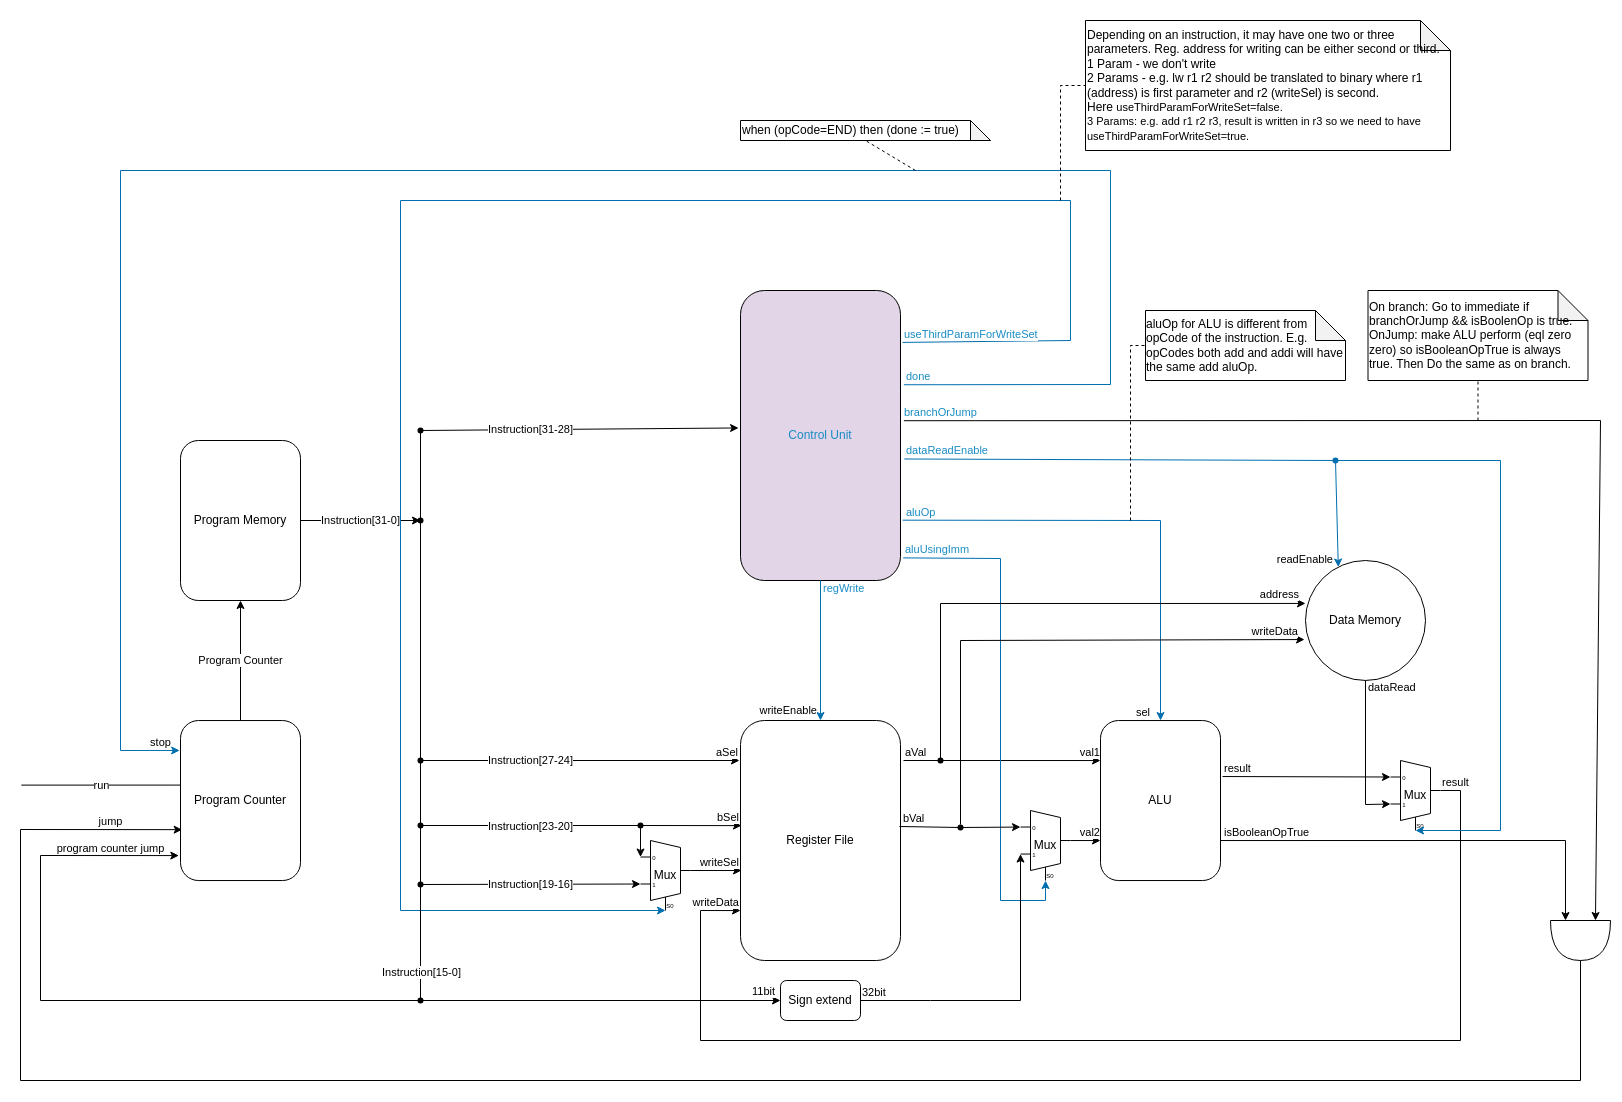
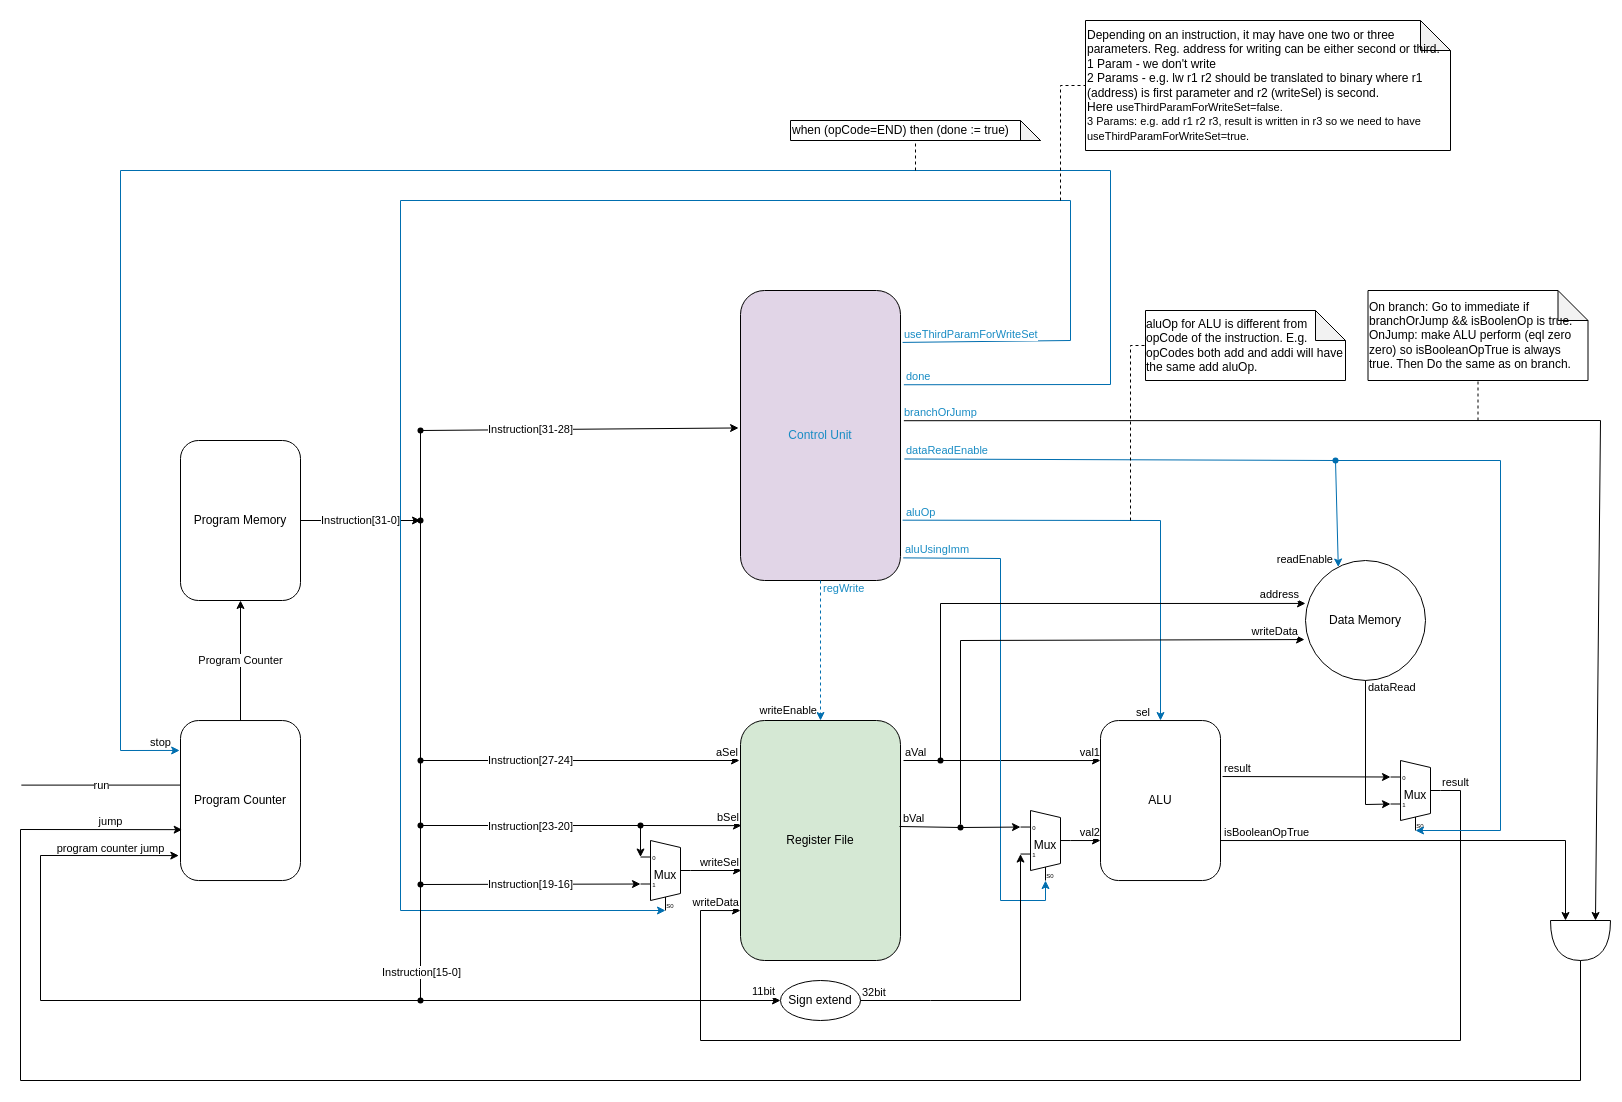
- <mxCell id="103" value="&lt;div style=&quot;&quot;&gt;&lt;span style=&quot;background-color: transparent; color: light-dark(rgb(0, 0, 0), rgb(255, 255, 255));&quot;&gt;when (opCode=END) then (&lt;/span&gt;done := true)&lt;/div&gt;" style="shape=note;whiteSpace=wrap;html=1;backgroundOutline=1;darkOpacity=0.05;align=left;" vertex="1" parent="1"><mxGeometry x="740" y="120" width="250" height="20" as="geometry" /></mxCell>
+ <mxCell id="103" value="&lt;div style=&quot;&quot;&gt;&lt;span style=&quot;background-color: transparent; color: light-dark(rgb(0, 0, 0), rgb(255, 255, 255));&quot;&gt;when (opCode=END) then (&lt;/span&gt;done := true)&lt;/div&gt;" style="shape=note;whiteSpace=wrap;html=1;backgroundOutline=1;darkOpacity=0.05;align=left;" vertex="1" parent="1"><mxGeometry x="790" y="120" width="250" height="20" as="geometry" /></mxCell>
- <mxCell id="31" value="" style="endArrow=classic;html=1;rounded=0;exitX=0.5;exitY=1;exitDx=0;exitDy=0;entryX=0.5;entryY=0;entryDx=0;entryDy=0;fillColor=#1ba1e2;strokeColor=#006EAF;fontColor=light-dark(#198CC4,#198CC4);" edge="1" parent="1" source="7" target="5"><mxGeometry relative="1" as="geometry"><mxPoint x="640" y="640" as="sourcePoint" /><mxPoint x="800" y="640" as="targetPoint" /></mxGeometry></mxCell>
+ <mxCell id="31" value="" style="endArrow=classic;html=1;rounded=0;exitX=0.5;exitY=1;exitDx=0;exitDy=0;entryX=0.5;entryY=0;entryDx=0;entryDy=0;fillColor=#1ba1e2;strokeColor=#006EAF;fontColor=light-dark(#198CC4,#198CC4);dashed=1;" edge="1" parent="1" source="7" target="5"><mxGeometry relative="1" as="geometry"><mxPoint x="640" y="640" as="sourcePoint" /><mxPoint x="800" y="640" as="targetPoint" /></mxGeometry></mxCell>
- <mxCell id="5" value="Register File" style="rounded=1;whiteSpace=wrap;html=1;" vertex="1" parent="1"><mxGeometry x="740" y="720" width="160" height="240" as="geometry" /></mxCell>
+ <mxCell id="5" value="Register File" style="rounded=1;whiteSpace=wrap;html=1;fillColor=#d5e8d4;" vertex="1" parent="1"><mxGeometry x="740" y="720" width="160" height="240" as="geometry" /></mxCell>
- <mxCell id="58" value="Sign extend" style="whiteSpace=wrap;html=1;rounded=1;" vertex="1" parent="1"><mxGeometry x="780" y="980" width="80" height="40" as="geometry" /></mxCell>
+ <mxCell id="58" value="Sign extend" style="ellipse;whiteSpace=wrap;html=1;" vertex="1" parent="1"><mxGeometry x="780" y="980" width="80" height="40" as="geometry" /></mxCell>
